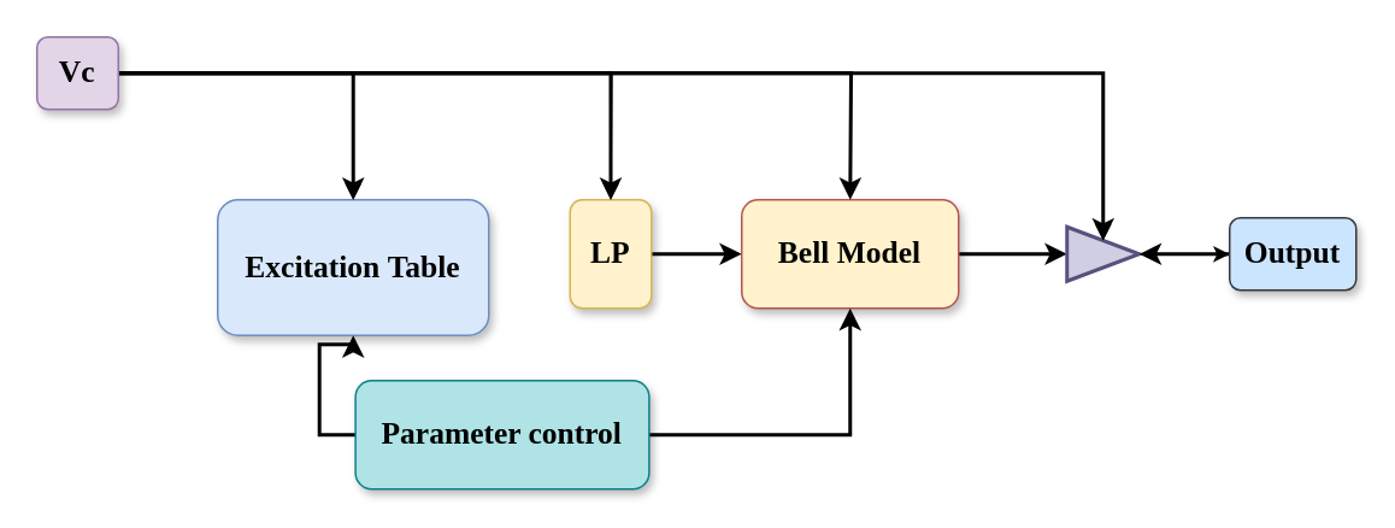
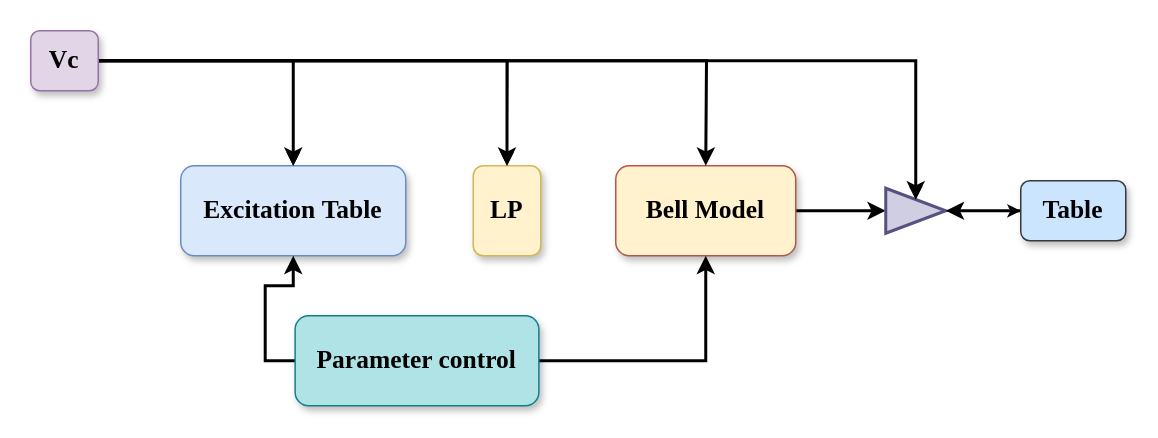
- <mxCell id="3" style="edgeStyle=orthogonalEdgeStyle;rounded=0;orthogonalLoop=1;jettySize=auto;html=1;exitX=1;exitY=0.5;exitDx=0;exitDy=0;entryX=0;entryY=0.5;entryDx=0;entryDy=0;fontSize=17;fontStyle=1;strokeWidth=2;" edge="1" parent="1" source="4" target="6"><mxGeometry relative="1" as="geometry" /></mxCell>
- <mxCell id="21" value="&lt;font face=&quot;Times New Roman&quot; style=&quot;font-size: 17px;&quot;&gt;Output&lt;/font&gt;" style="rounded=1;whiteSpace=wrap;html=1;fillColor=#cce5ff;strokeColor=#36393d;fillStyle=auto;glass=0;shadow=1;fontSize=17;labelBackgroundColor=none;labelBorderColor=none;fontStyle=1" vertex="1" parent="1"><mxGeometry x="680" y="120" width="70" height="40" as="geometry" /></mxCell>
+ <mxCell id="21" value="&lt;font face=&quot;Times New Roman&quot; style=&quot;font-size: 17px;&quot;&gt;Table&lt;/font&gt;" style="rounded=1;whiteSpace=wrap;html=1;fillColor=#cce5ff;strokeColor=#36393d;fillStyle=auto;glass=0;shadow=1;fontSize=17;labelBackgroundColor=none;labelBorderColor=none;fontStyle=1" vertex="1" parent="1"><mxGeometry x="680" y="120" width="70" height="40" as="geometry" /></mxCell>
- <mxCell id="2" value="&lt;font face=&quot;Times New Roman&quot; style=&quot;font-size: 17px;&quot;&gt;Excitation&amp;nbsp;&lt;span style=&quot;font-size: 17px;&quot;&gt;Table&lt;/span&gt;&lt;/font&gt;" style="rounded=1;whiteSpace=wrap;html=1;fillColor=#dae8fc;strokeColor=#6c8ebf;fillStyle=auto;glass=0;shadow=1;fontSize=17;labelBackgroundColor=none;labelBorderColor=none;fontStyle=1" vertex="1" parent="1"><mxGeometry x="120" y="110" width="150" height="75" as="geometry" /></mxCell>
+ <mxCell id="2" value="&lt;font face=&quot;Times New Roman&quot; style=&quot;font-size: 17px;&quot;&gt;Excitation&amp;nbsp;&lt;span style=&quot;font-size: 17px;&quot;&gt;Table&lt;/span&gt;&lt;/font&gt;" style="rounded=1;whiteSpace=wrap;html=1;fillColor=#dae8fc;strokeColor=#6c8ebf;fillStyle=auto;glass=0;shadow=1;fontSize=17;labelBackgroundColor=none;labelBorderColor=none;fontStyle=1" vertex="1" parent="1"><mxGeometry x="120" y="110" width="150" height="60" as="geometry" /></mxCell>
